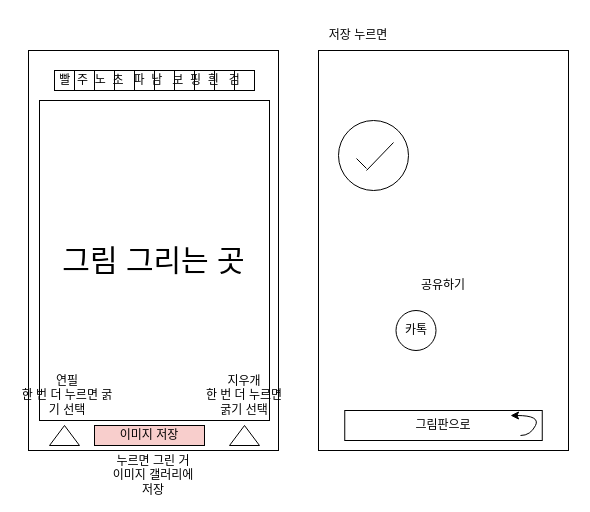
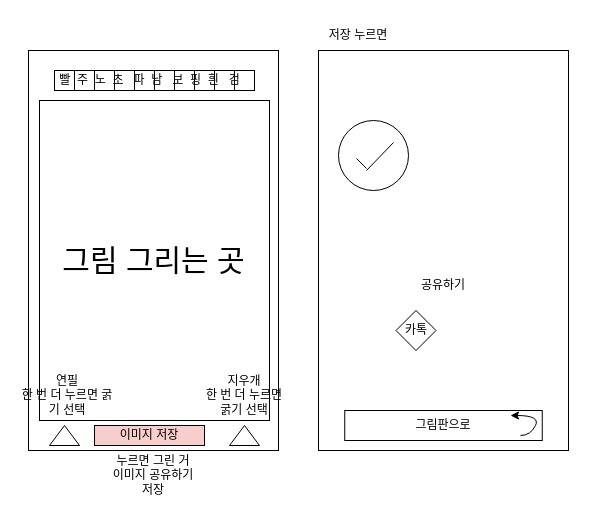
- <mxCell id="29" value="카톡" style="ellipse;whiteSpace=wrap;html=1;fontSize=12;align=center;" parent="1" vertex="1"><mxGeometry x="395.5" y="310" width="40" height="40" as="geometry" /></mxCell>
+ <mxCell id="29" value="카톡" style="rhombus;whiteSpace=wrap;html=1;fontSize=12;align=center;" parent="1" vertex="1"><mxGeometry x="395.5" y="310" width="40" height="40" as="geometry" /></mxCell>
- <mxCell id="23" value="누르면 그린 거&lt;br&gt;이미지 갤러리에 저장" style="text;html=1;strokeColor=none;fillColor=none;align=center;verticalAlign=middle;whiteSpace=wrap;rounded=0;fontSize=12;" parent="1" vertex="1"><mxGeometry x="106" y="460" width="94" height="30" as="geometry" /></mxCell>
+ <mxCell id="23" value="누르면 그린 거&lt;br&gt;이미지 공유하기 저장" style="text;html=1;strokeColor=none;fillColor=none;align=center;verticalAlign=middle;whiteSpace=wrap;rounded=0;fontSize=12;" parent="1" vertex="1"><mxGeometry x="106" y="460" width="94" height="30" as="geometry" /></mxCell>
